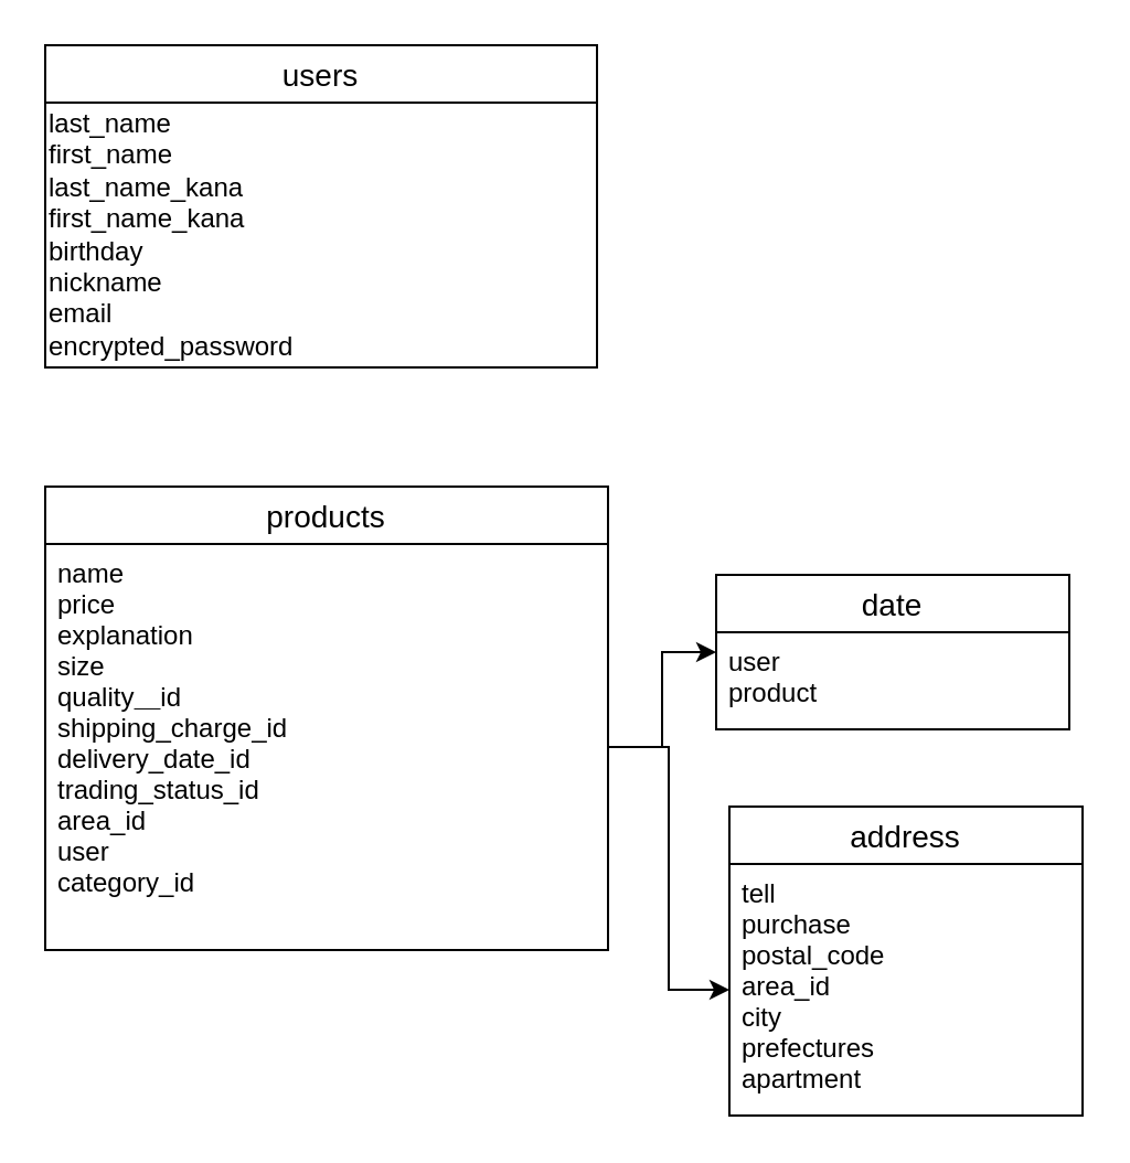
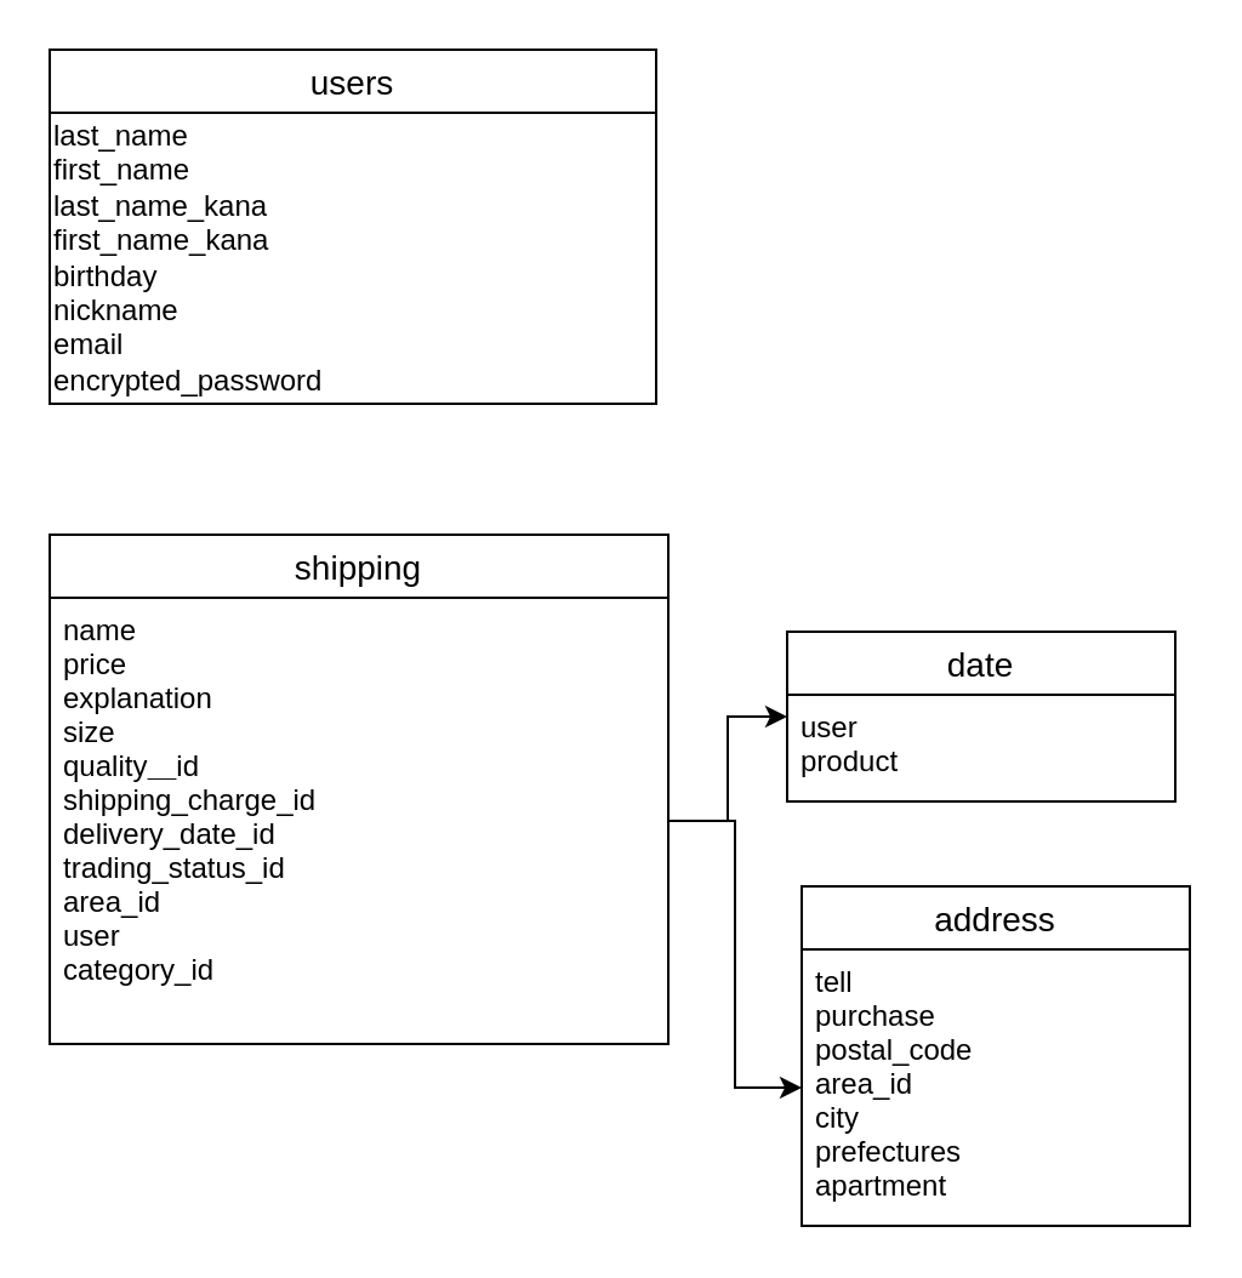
- <mxCell id="5" value="products" style="swimlane;fontStyle=0;childLayout=stackLayout;horizontal=1;startSize=26;horizontalStack=0;resizeParent=1;resizeParentMax=0;resizeLast=0;collapsible=1;marginBottom=0;align=center;fontSize=14;strokeWidth=1;" parent="1" vertex="1"><mxGeometry x="20" y="220" width="255" height="210" as="geometry" /></mxCell>
+ <mxCell id="5" value="shipping" style="swimlane;fontStyle=0;childLayout=stackLayout;horizontal=1;startSize=26;horizontalStack=0;resizeParent=1;resizeParentMax=0;resizeLast=0;collapsible=1;marginBottom=0;align=center;fontSize=14;strokeWidth=1;" parent="1" vertex="1"><mxGeometry x="20" y="220" width="255" height="210" as="geometry" /></mxCell>
